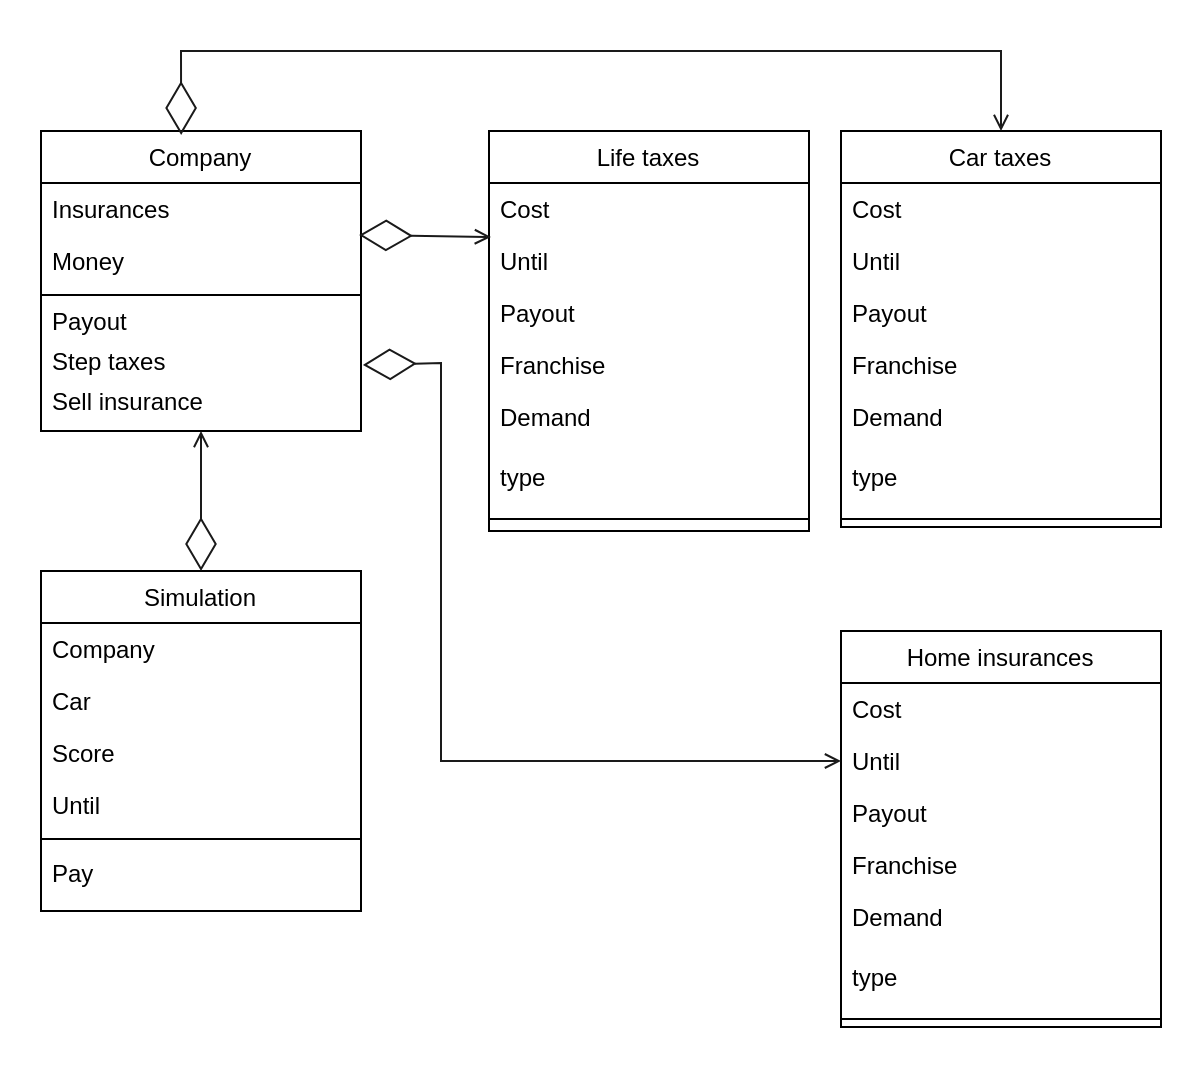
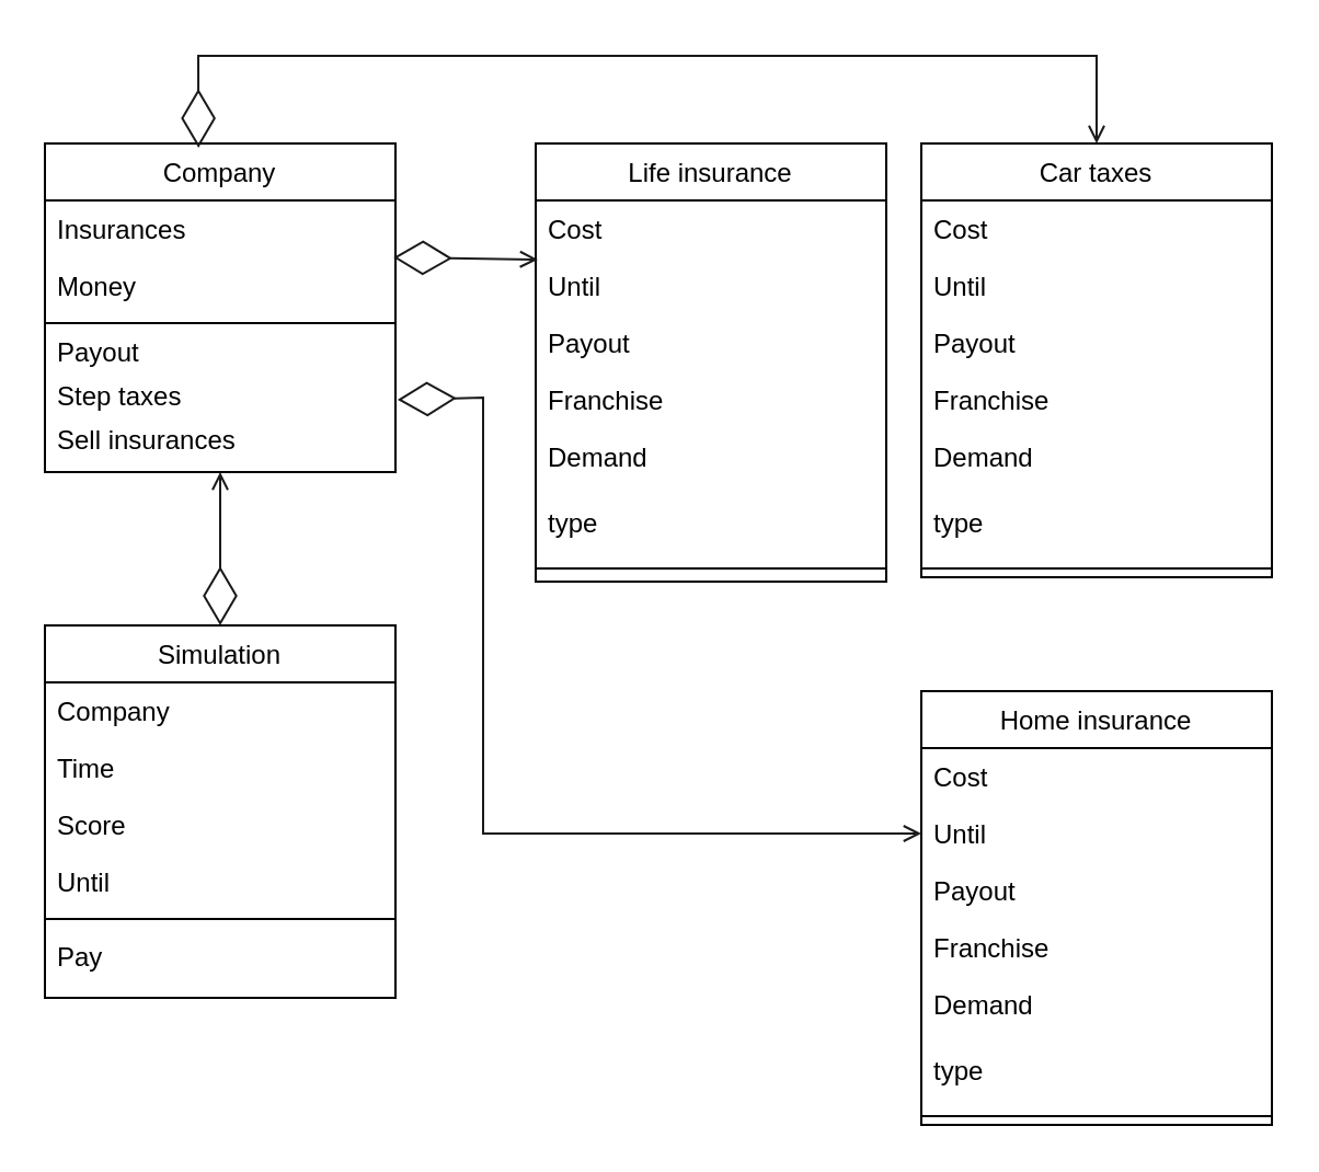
- <mxCell id="2" value="Life taxes" style="swimlane;fontStyle=0;align=center;verticalAlign=top;childLayout=stackLayout;horizontal=1;startSize=26;horizontalStack=0;resizeParent=1;resizeLast=0;collapsible=1;marginBottom=0;rounded=0;shadow=0;strokeWidth=1;" parent="1" vertex="1"><mxGeometry x="244" y="60" width="160" height="200" as="geometry"><mxRectangle x="550" y="140" width="160" height="26" as="alternateBounds" /></mxGeometry></mxCell>
+ <mxCell id="2" value="Life insurance" style="swimlane;fontStyle=0;align=center;verticalAlign=top;childLayout=stackLayout;horizontal=1;startSize=26;horizontalStack=0;resizeParent=1;resizeLast=0;collapsible=1;marginBottom=0;rounded=0;shadow=0;strokeWidth=1;" parent="1" vertex="1"><mxGeometry x="244" y="60" width="160" height="200" as="geometry"><mxRectangle x="550" y="140" width="160" height="26" as="alternateBounds" /></mxGeometry></mxCell>
- <mxCell id="16" value="Sell insurance" style="text;html=1;align=left;verticalAlign=middle;resizable=0;points=[];autosize=1;strokeColor=none;fillColor=none;spacingLeft=4;" parent="10" vertex="1"><mxGeometry y="126" width="160" height="20" as="geometry" /></mxCell>
+ <mxCell id="16" value="Sell insurances" style="text;html=1;align=left;verticalAlign=middle;resizable=0;points=[];autosize=1;strokeColor=none;fillColor=none;spacingLeft=4;" parent="10" vertex="1"><mxGeometry y="126" width="160" height="20" as="geometry" /></mxCell>
- <mxCell id="33" value="Home insurances" style="swimlane;fontStyle=0;align=center;verticalAlign=top;childLayout=stackLayout;horizontal=1;startSize=26;horizontalStack=0;resizeParent=1;resizeLast=0;collapsible=1;marginBottom=0;rounded=0;shadow=0;strokeWidth=1;" parent="1" vertex="1"><mxGeometry x="420" y="310" width="160" height="198" as="geometry"><mxRectangle x="550" y="140" width="160" height="26" as="alternateBounds" /></mxGeometry></mxCell>
+ <mxCell id="33" value="Home insurance" style="swimlane;fontStyle=0;align=center;verticalAlign=top;childLayout=stackLayout;horizontal=1;startSize=26;horizontalStack=0;resizeParent=1;resizeLast=0;collapsible=1;marginBottom=0;rounded=0;shadow=0;strokeWidth=1;" parent="1" vertex="1"><mxGeometry x="420" y="310" width="160" height="198" as="geometry"><mxRectangle x="550" y="140" width="160" height="26" as="alternateBounds" /></mxGeometry></mxCell>
- <mxCell id="19" value="Car" style="text;align=left;verticalAlign=top;spacingLeft=4;spacingRight=4;overflow=hidden;rotatable=0;points=[[0,0.5],[1,0.5]];portConstraint=eastwest;rounded=0;shadow=0;html=0;" parent="17" vertex="1"><mxGeometry y="52" width="160" height="26" as="geometry" /></mxCell>
+ <mxCell id="19" value="Time" style="text;align=left;verticalAlign=top;spacingLeft=4;spacingRight=4;overflow=hidden;rotatable=0;points=[[0,0.5],[1,0.5]];portConstraint=eastwest;rounded=0;shadow=0;html=0;" parent="17" vertex="1"><mxGeometry y="52" width="160" height="26" as="geometry" /></mxCell>
